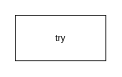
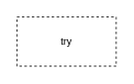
- <mxCell id="2" value="try" style="rounded=0;whiteSpace=wrap;html=1;" vertex="1" parent="1"><mxGeometry x="20" y="20" width="120" height="60" as="geometry" /></mxCell>
+ <mxCell id="2" value="try" style="rounded=0;whiteSpace=wrap;html=1;dashed=1;" vertex="1" parent="1"><mxGeometry x="20" y="20" width="120" height="60" as="geometry" /></mxCell>
